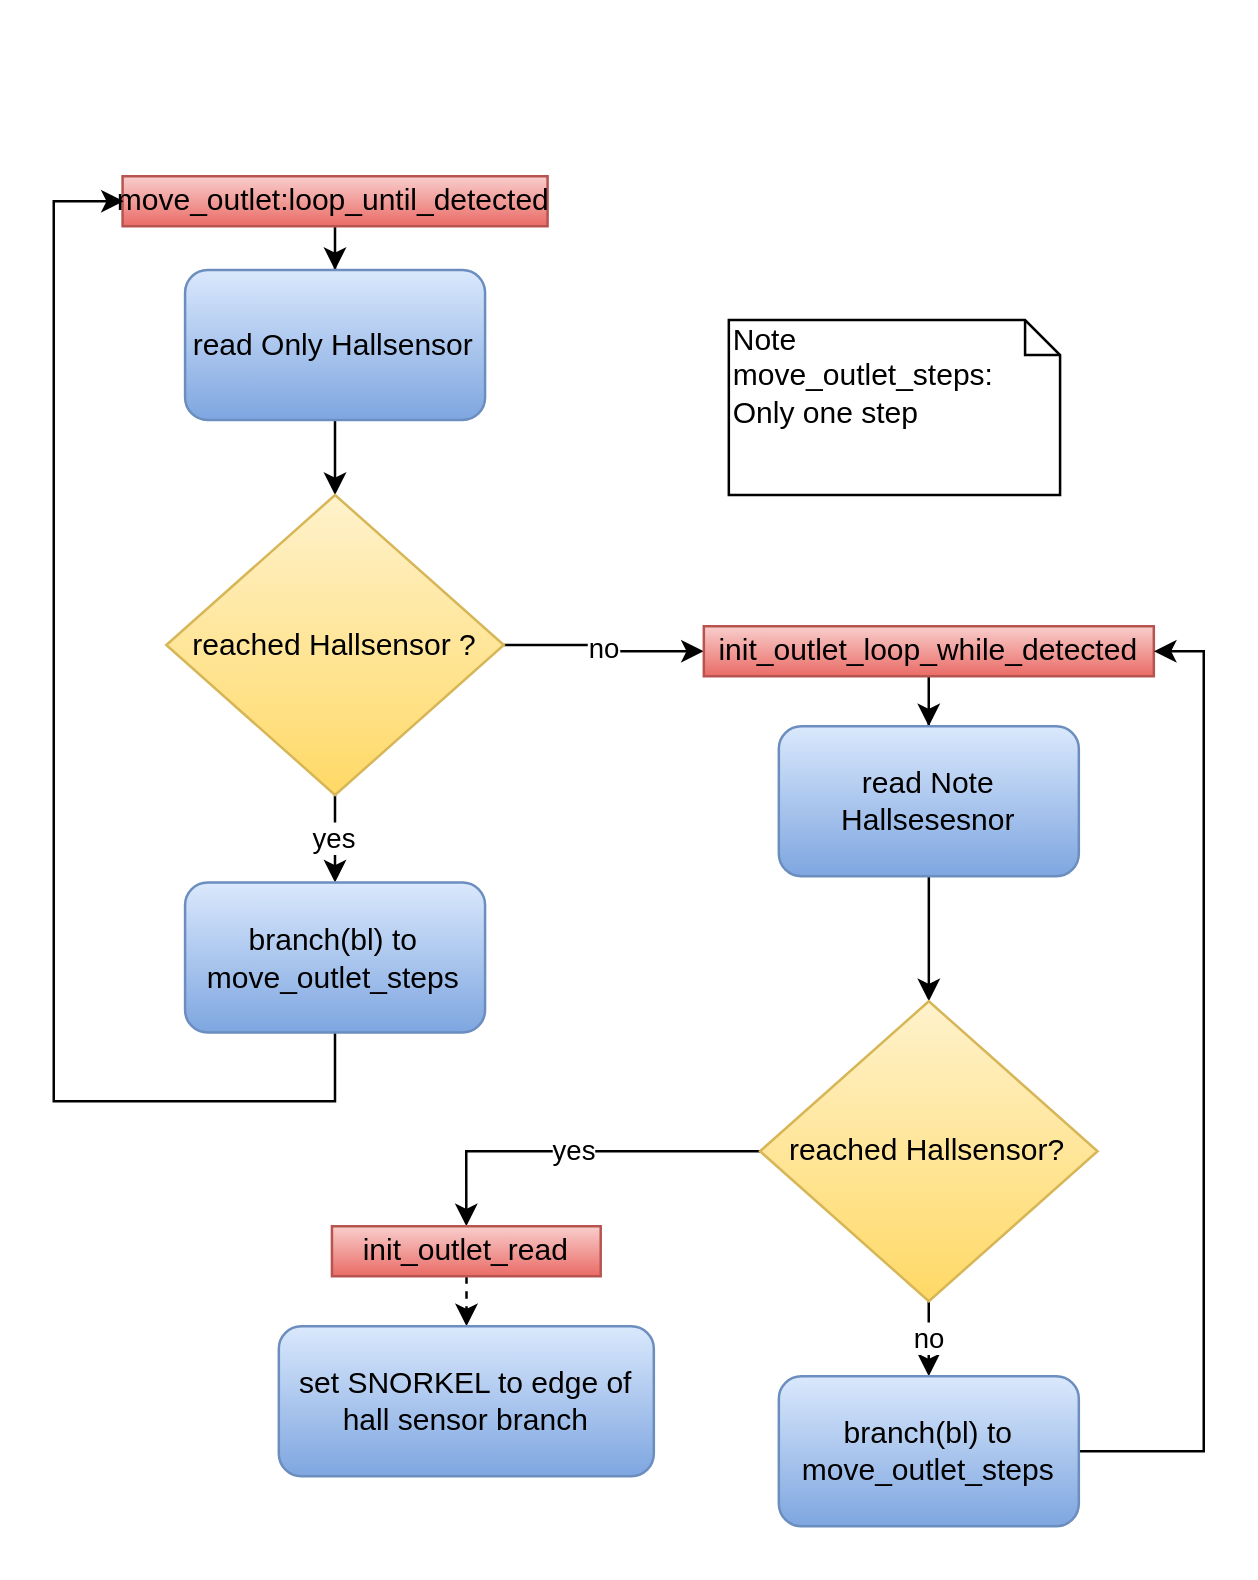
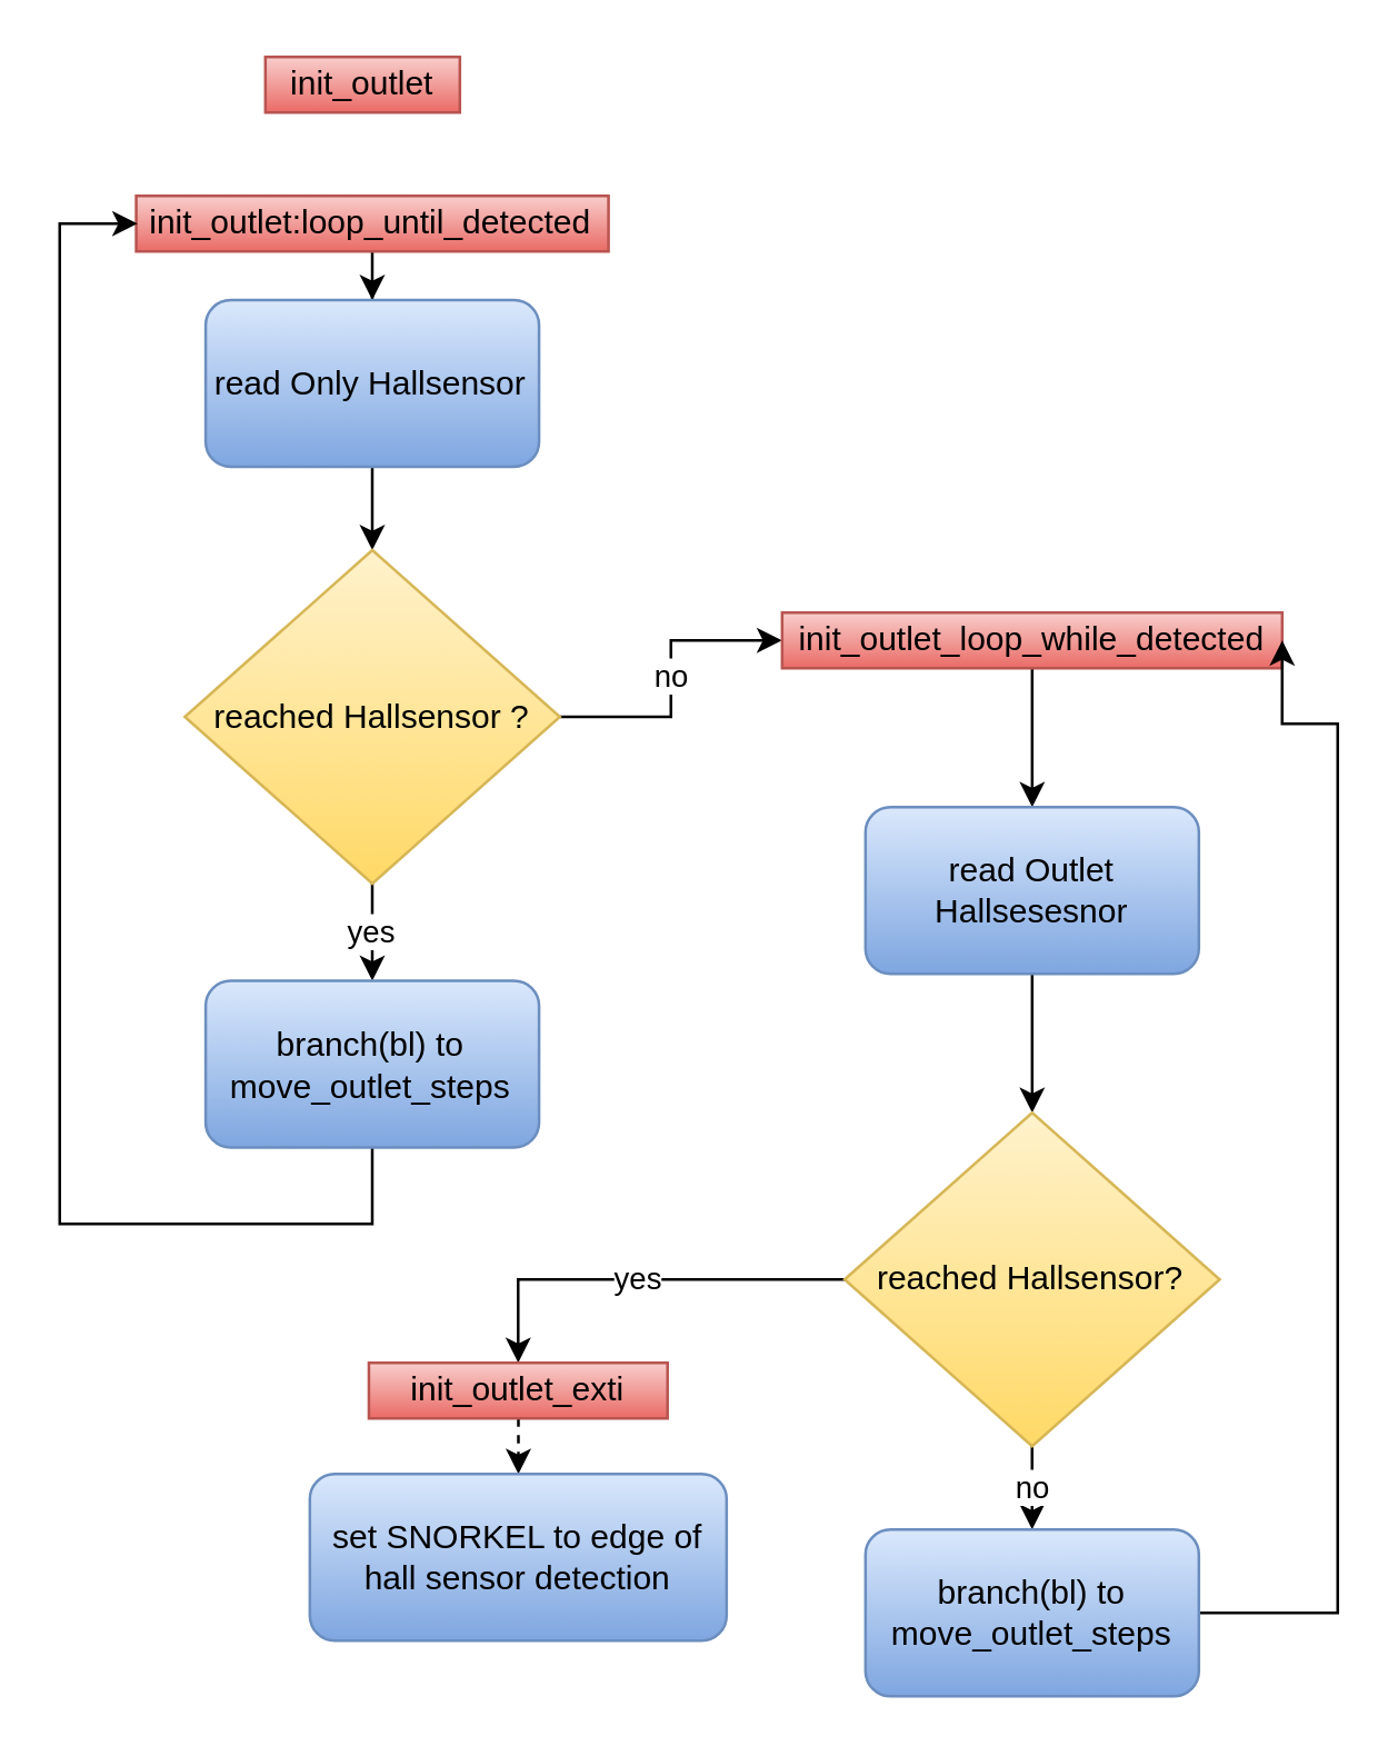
+ <mxCell id="2" value="init_outlet" style="text;html=1;strokeColor=#b85450;fillColor=#f8cecc;align=center;verticalAlign=middle;whiteSpace=wrap;rounded=0;gradientColor=#ea6b66;" parent="1" vertex="1"><mxGeometry x="94.93" y="20" width="70" height="20" as="geometry" /></mxCell>
- <mxCell id="4" value="move_outlet:loop_until_detected" style="text;html=1;strokeColor=#b85450;fillColor=#f8cecc;align=center;verticalAlign=middle;whiteSpace=wrap;rounded=0;gradientColor=#ea6b66;" parent="1" vertex="1"><mxGeometry x="48.43" y="70" width="170" height="20" as="geometry" /></mxCell>
+ <mxCell id="4" value="init_outlet:loop_until_detected" style="text;html=1;strokeColor=#b85450;fillColor=#f8cecc;align=center;verticalAlign=middle;whiteSpace=wrap;rounded=0;gradientColor=#ea6b66;" parent="1" vertex="1"><mxGeometry x="48.43" y="70" width="170" height="20" as="geometry" /></mxCell>
- <mxCell id="24" value="Note&lt;br&gt;move_outlet_steps:&lt;br&gt;Only one step" style="shape=note;whiteSpace=wrap;html=1;size=14;verticalAlign=top;align=left;spacingTop=-6;" vertex="1" parent="1"><mxGeometry x="290.93" y="127.5" width="132.5" height="70" as="geometry" /></mxCell>
- <mxCell id="13" value="init_outlet_loop_while_detected" style="text;html=1;strokeColor=#b85450;fillColor=#f8cecc;align=center;verticalAlign=middle;whiteSpace=wrap;rounded=0;gradientColor=#ea6b66;" parent="1" vertex="1"><mxGeometry x="280.93" y="250" width="180" height="20" as="geometry" /></mxCell>
+ <mxCell id="13" value="init_outlet_loop_while_detected" style="text;html=1;strokeColor=#b85450;fillColor=#f8cecc;align=center;verticalAlign=middle;whiteSpace=wrap;rounded=0;gradientColor=#ea6b66;" parent="1" vertex="1"><mxGeometry x="280.93" y="220" width="180" height="20" as="geometry" /></mxCell>
- <mxCell id="15" value="read Note Hallsesesnor" style="rounded=1;whiteSpace=wrap;html=1;gradientColor=#7ea6e0;fillColor=#dae8fc;strokeColor=#6c8ebf;" parent="1" vertex="1"><mxGeometry x="310.93" y="290" width="120" height="60" as="geometry" /></mxCell>
+ <mxCell id="15" value="read Outlet Hallsesesnor" style="rounded=1;whiteSpace=wrap;html=1;gradientColor=#7ea6e0;fillColor=#dae8fc;strokeColor=#6c8ebf;" parent="1" vertex="1"><mxGeometry x="310.93" y="290" width="120" height="60" as="geometry" /></mxCell>
- <mxCell id="22" value="init_outlet_read" style="text;html=1;strokeColor=#b85450;fillColor=#f8cecc;align=center;verticalAlign=middle;whiteSpace=wrap;rounded=0;gradientColor=#ea6b66;" parent="1" vertex="1"><mxGeometry x="132.18" y="490" width="107.5" height="20" as="geometry" /></mxCell>
+ <mxCell id="22" value="init_outlet_exti" style="text;html=1;strokeColor=#b85450;fillColor=#f8cecc;align=center;verticalAlign=middle;whiteSpace=wrap;rounded=0;gradientColor=#ea6b66;" parent="1" vertex="1"><mxGeometry x="132.18" y="490" width="107.5" height="20" as="geometry" /></mxCell>
- <mxCell id="23" value="set SNORKEL to&amp;nbsp;edge of hall sensor branch" style="rounded=1;whiteSpace=wrap;html=1;gradientColor=#7ea6e0;fillColor=#dae8fc;strokeColor=#6c8ebf;" parent="1" vertex="1"><mxGeometry x="110.93" y="530" width="150" height="60" as="geometry" /></mxCell>
+ <mxCell id="23" value="set SNORKEL to&amp;nbsp;edge of hall sensor detection" style="rounded=1;whiteSpace=wrap;html=1;gradientColor=#7ea6e0;fillColor=#dae8fc;strokeColor=#6c8ebf;" parent="1" vertex="1"><mxGeometry x="110.93" y="530" width="150" height="60" as="geometry" /></mxCell>
